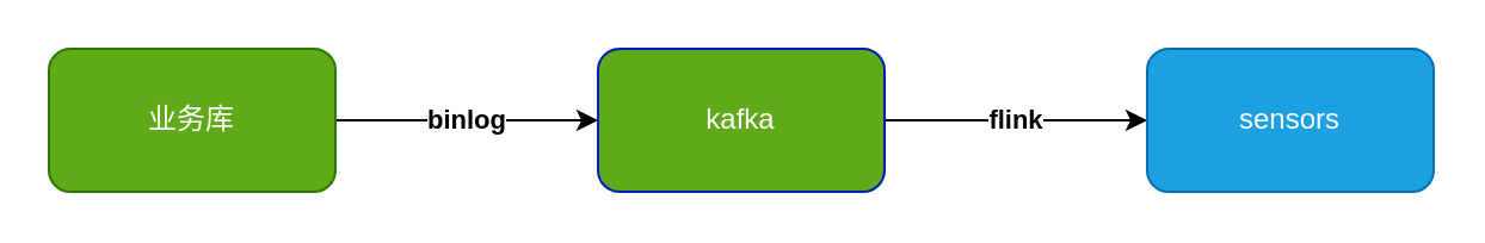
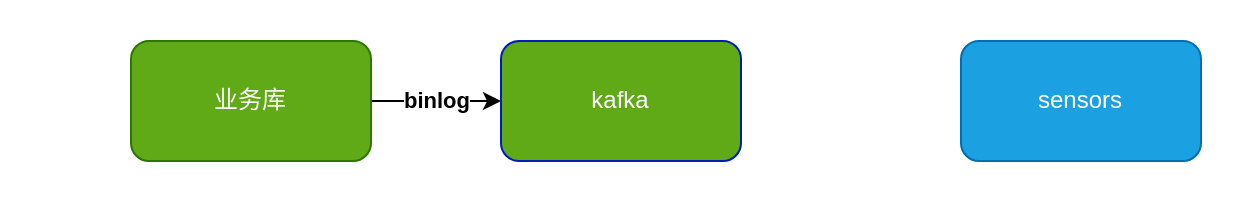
- <mxCell id="3" value="业务库" style="rounded=1;whiteSpace=wrap;html=1;fillColor=#60a917;fontColor=#ffffff;strokeColor=#2D7600;" vertex="1" parent="1"><mxGeometry x="20" y="20" width="120" height="60" as="geometry" /></mxCell>
+ <mxCell id="3" value="业务库" style="rounded=1;whiteSpace=wrap;html=1;fillColor=#60a917;fontColor=#ffffff;strokeColor=#2D7600;" vertex="1" parent="1"><mxGeometry x="65" y="20" width="120" height="60" as="geometry" /></mxCell>
- <mxCell id="4" value="&lt;b&gt;flink&lt;/b&gt;" style="edgeStyle=orthogonalEdgeStyle;rounded=0;orthogonalLoop=1;jettySize=auto;html=1;" edge="1" parent="1" source="5" target="6"><mxGeometry relative="1" as="geometry" /></mxCell>
